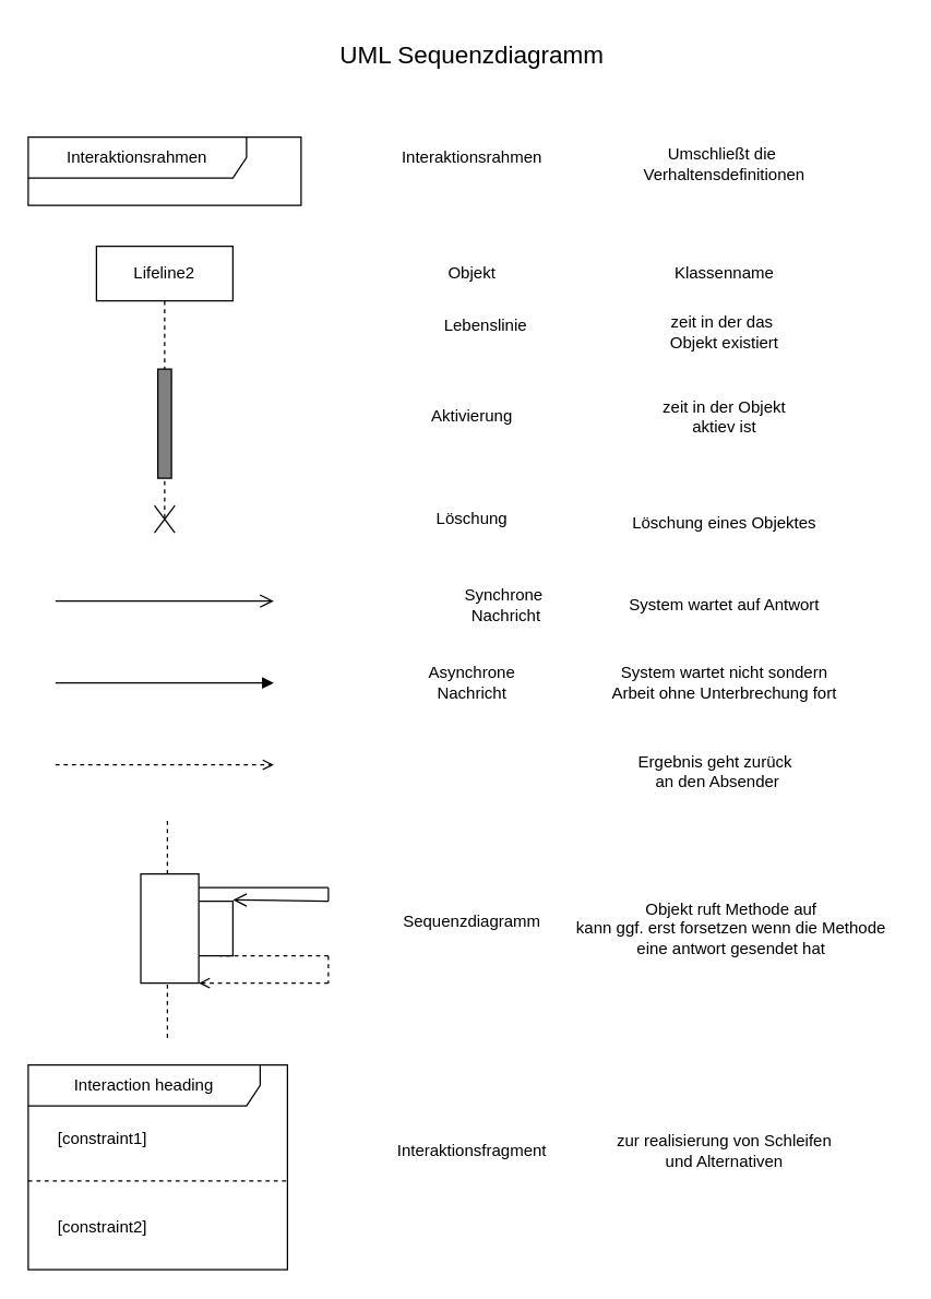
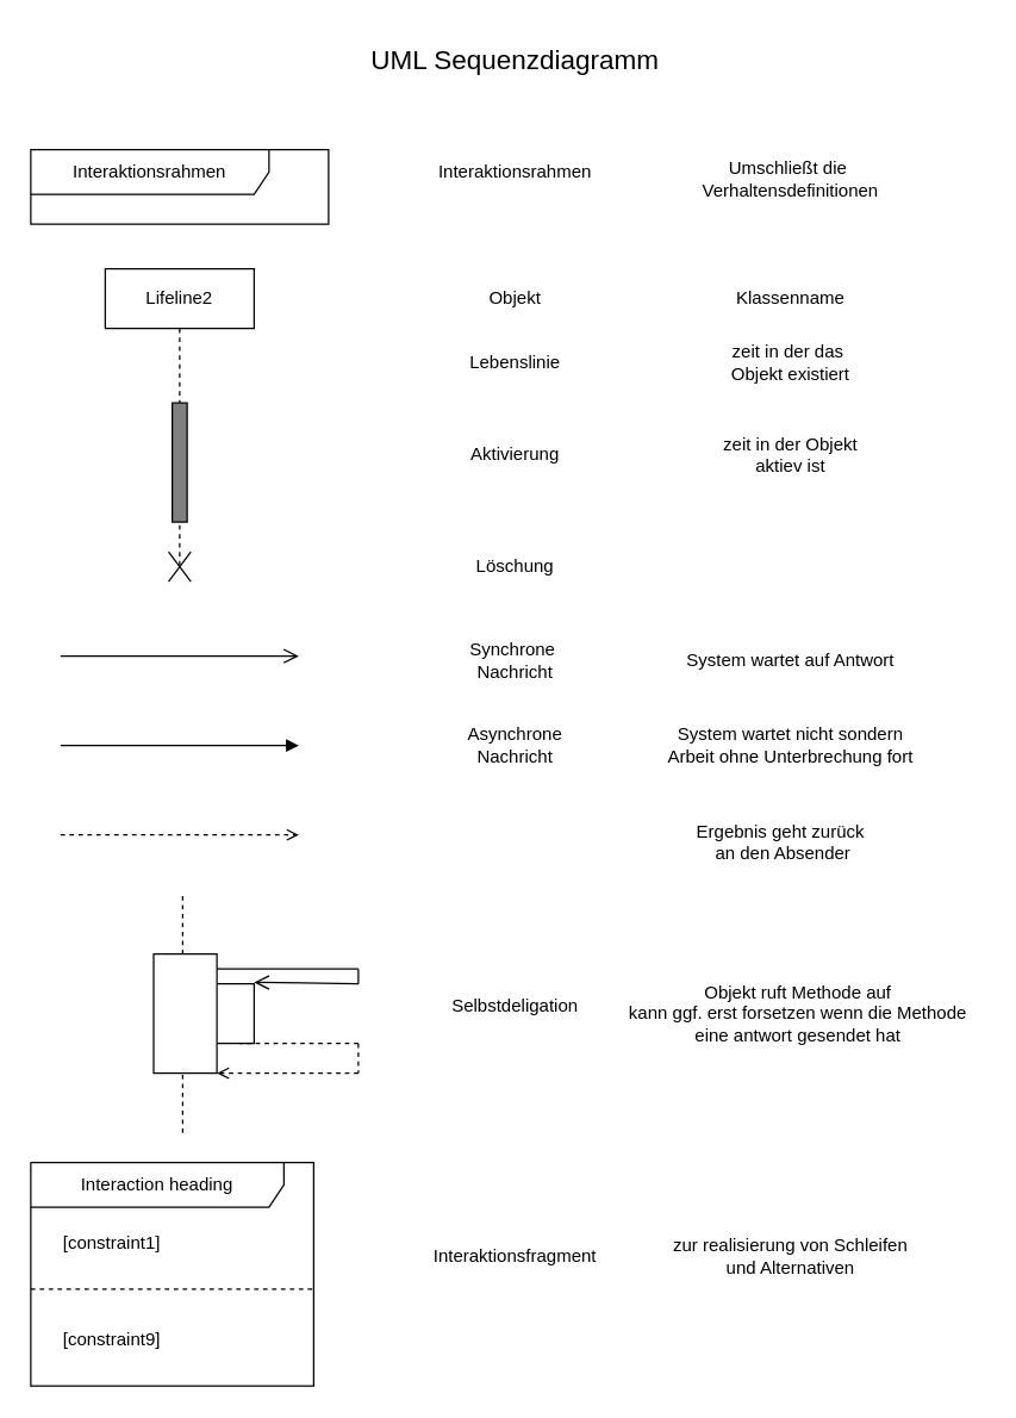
- <mxCell id="12" value="Lebenslinie" style="text;html=1;align=center;verticalAlign=middle;resizable=0;points=[];autosize=1;strokeColor=none;fillColor=none;" vertex="1" parent="1"><mxGeometry x="315" y="223" width="80" height="30" as="geometry" /></mxCell>
+ <mxCell id="12" value="Lebenslinie" style="text;html=1;align=center;verticalAlign=middle;resizable=0;points=[];autosize=1;strokeColor=none;fillColor=none;" vertex="1" parent="1"><mxGeometry x="305" y="228" width="80" height="30" as="geometry" /></mxCell>
- <mxCell id="16" value="Löschung eines Objektes" style="text;html=1;align=center;verticalAlign=middle;resizable=0;points=[];autosize=1;strokeColor=none;fillColor=none;" vertex="1" parent="1"><mxGeometry x="450" y="368" width="160" height="30" as="geometry" /></mxCell>
- <mxCell id="20" value="Synchrone&amp;nbsp;&lt;div&gt;Nachricht&lt;/div&gt;" style="text;html=1;align=center;verticalAlign=middle;resizable=0;points=[];autosize=1;strokeColor=none;fillColor=none;" vertex="1" parent="1"><mxGeometry x="330" y="423" width="80" height="40" as="geometry" /></mxCell>
+ <mxCell id="20" value="Synchrone&amp;nbsp;&lt;div&gt;Nachricht&lt;/div&gt;" style="text;html=1;align=center;verticalAlign=middle;resizable=0;points=[];autosize=1;strokeColor=none;fillColor=none;" vertex="1" parent="1"><mxGeometry x="305" y="423" width="80" height="40" as="geometry" /></mxCell>
- <mxCell id="29" value="Sequenzdiagramm" style="text;html=1;align=center;verticalAlign=middle;resizable=0;points=[];autosize=1;strokeColor=none;fillColor=none;" vertex="1" parent="1"><mxGeometry x="290" y="660" width="110" height="30" as="geometry" /></mxCell>
+ <mxCell id="29" value="Selbstdeligation" style="text;html=1;align=center;verticalAlign=middle;resizable=0;points=[];autosize=1;strokeColor=none;fillColor=none;" vertex="1" parent="1"><mxGeometry x="290" y="660" width="110" height="30" as="geometry" /></mxCell>
- <mxCell id="32" value="[constraint2]" style="line;strokeWidth=1;dashed=1;labelPosition=center;verticalLabelPosition=bottom;align=left;verticalAlign=top;spacingLeft=20;spacingTop=15;html=1;whiteSpace=wrap;" vertex="1" parent="30"><mxGeometry y="80" width="190" height="10" as="geometry" /></mxCell>
+ <mxCell id="32" value="[constraint9]" style="line;strokeWidth=1;dashed=1;labelPosition=center;verticalLabelPosition=bottom;align=left;verticalAlign=top;spacingLeft=20;spacingTop=15;html=1;whiteSpace=wrap;" vertex="1" parent="30"><mxGeometry y="80" width="190" height="10" as="geometry" /></mxCell>
